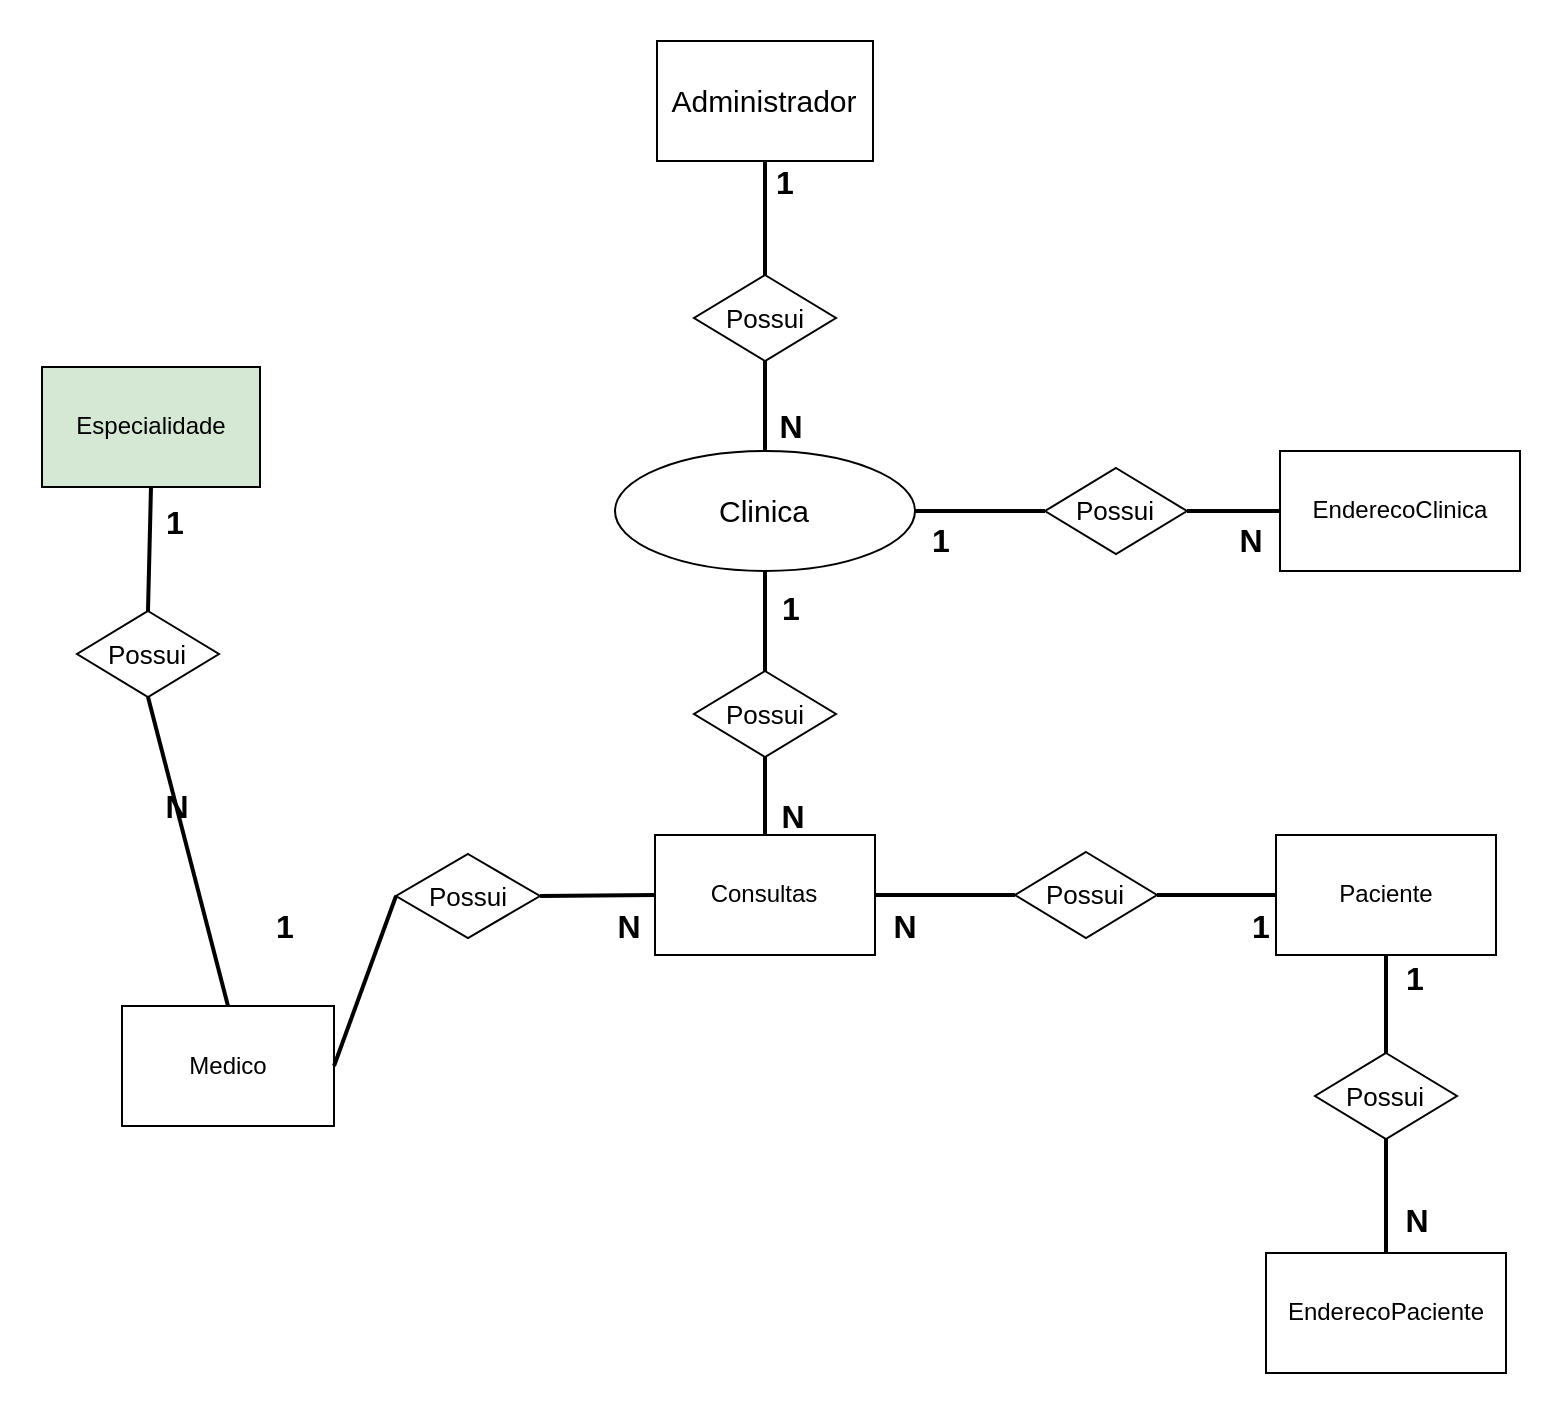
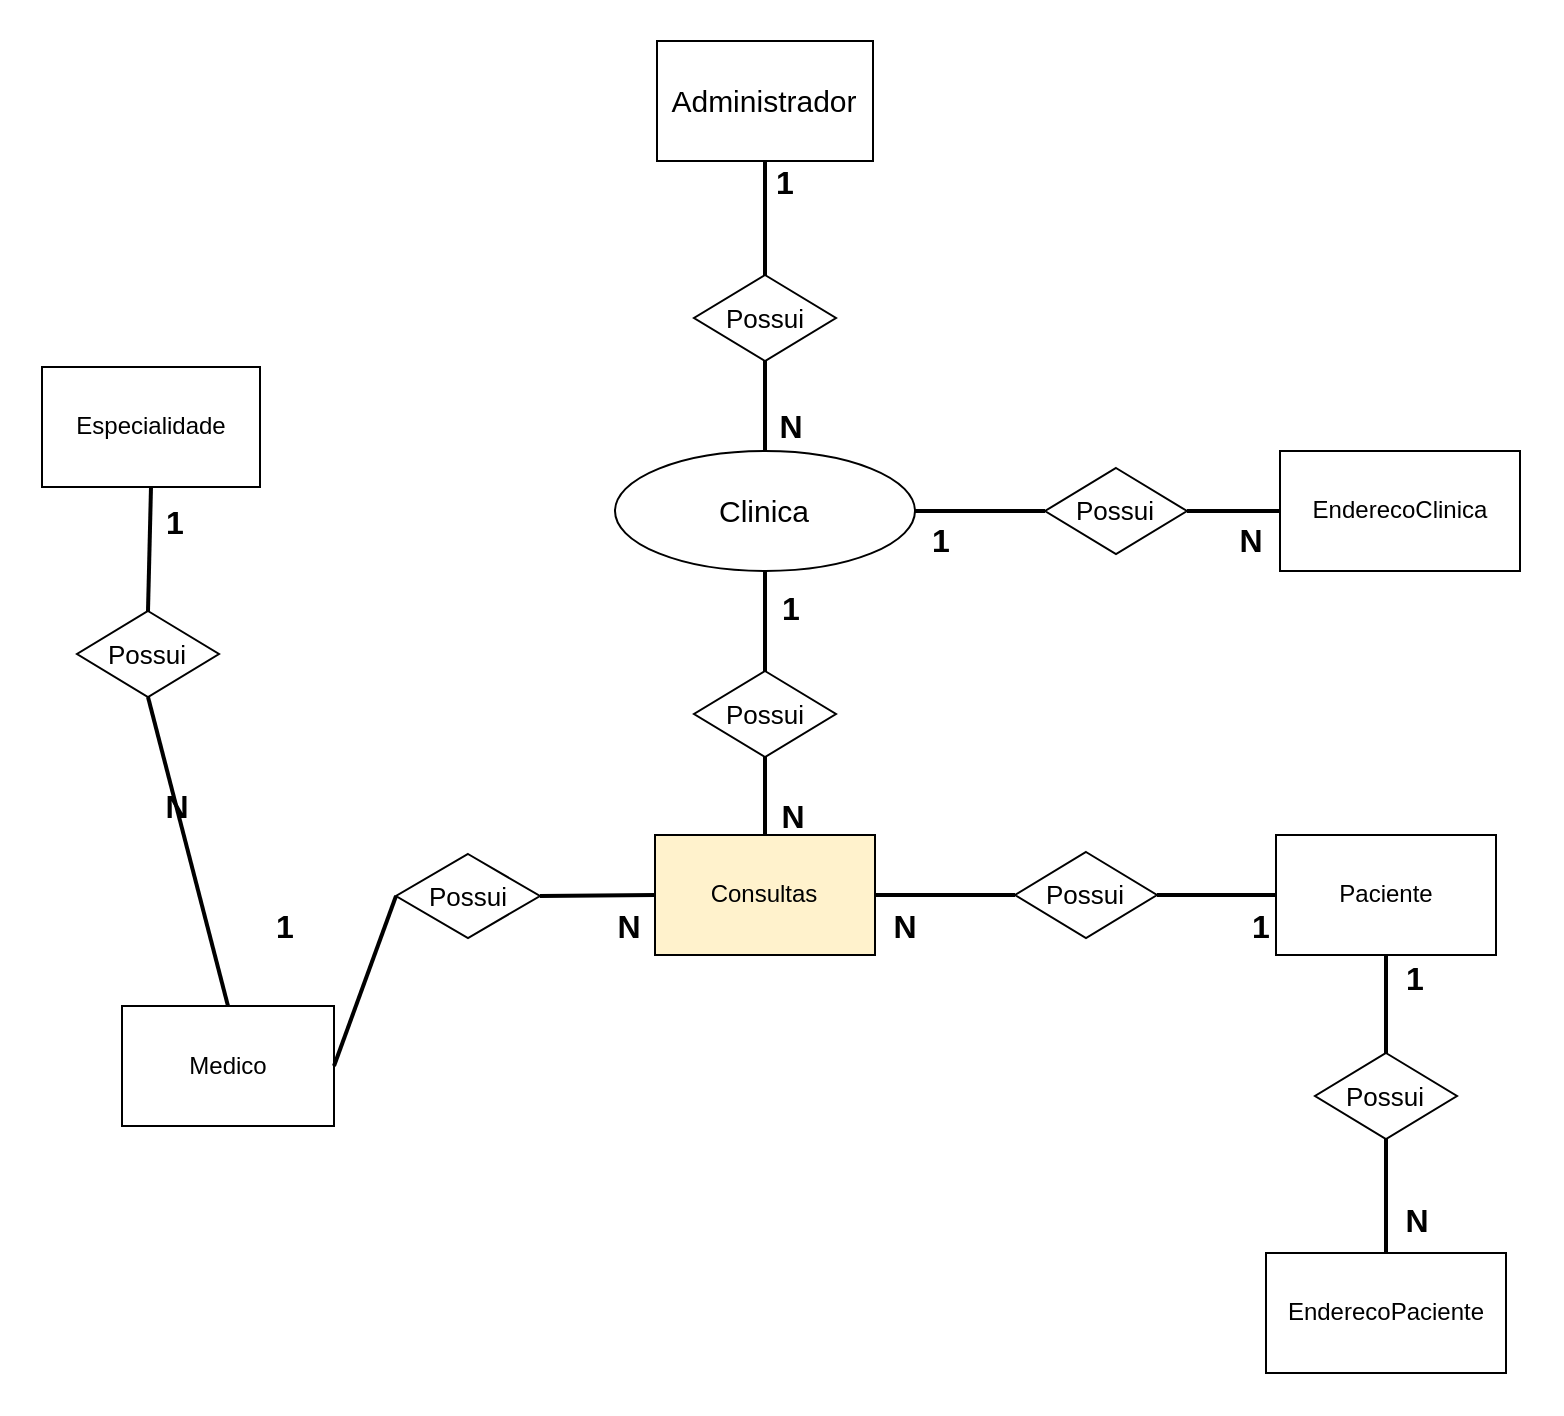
- <mxCell id="5" value="Especialidade" style="rounded=0;whiteSpace=wrap;html=1;fillColor=#d5e8d4;" parent="1" vertex="1"><mxGeometry x="20.5" y="183" width="109" height="60" as="geometry" /></mxCell>
+ <mxCell id="5" value="Especialidade" style="rounded=0;whiteSpace=wrap;html=1;" parent="1" vertex="1"><mxGeometry x="20.5" y="183" width="109" height="60" as="geometry" /></mxCell>
- <mxCell id="7" value="Consultas" style="rounded=0;whiteSpace=wrap;html=1;" parent="1" vertex="1"><mxGeometry x="327" y="417" width="110" height="60" as="geometry" /></mxCell>
+ <mxCell id="7" value="Consultas" style="rounded=0;whiteSpace=wrap;html=1;fillColor=#fff2cc;" parent="1" vertex="1"><mxGeometry x="327" y="417" width="110" height="60" as="geometry" /></mxCell>
